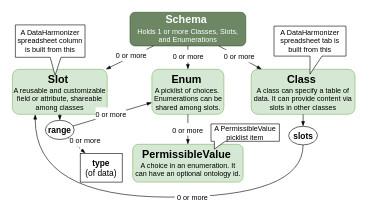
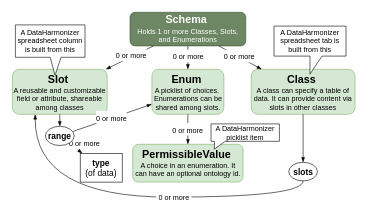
- <mxCell id="28" value="&lt;font style=&quot;font-size: 14px&quot;&gt;&lt;b&gt;range&lt;/b&gt;&lt;/font&gt;" style="ellipse;whiteSpace=wrap;html=1;fontSize=12;" vertex="1" parent="1"><mxGeometry x="75" y="200" width="48" height="32" as="geometry" /></mxCell>
+ <mxCell id="28" value="&lt;font style=&quot;font-size: 14px&quot;&gt;&lt;b&gt;range&lt;/b&gt;&lt;/font&gt;" style="ellipse;whiteSpace=wrap;html=1;fontSize=12;" vertex="1" parent="1"><mxGeometry x="75" y="210" width="48" height="32" as="geometry" /></mxCell>
- <mxCell id="18" value="A PermissibleValue&lt;br&gt;picklist item" style="shape=callout;whiteSpace=wrap;html=1;perimeter=calloutPerimeter;fontSize=12;position2=0.05;base=18;size=13;position=0.05;" vertex="1" parent="1"><mxGeometry x="351" y="206" width="114" height="42" as="geometry" /></mxCell>
+ <mxCell id="18" value="A DataHarmonizer&lt;br&gt;picklist item" style="shape=callout;whiteSpace=wrap;html=1;perimeter=calloutPerimeter;fontSize=12;position2=0.05;base=18;size=13;position=0.05;" vertex="1" parent="1"><mxGeometry x="351" y="206" width="114" height="42" as="geometry" /></mxCell>
- <mxCell id="19" value="&lt;font style=&quot;font-size: 14px&quot;&gt;&lt;b&gt;slots&lt;/b&gt;&lt;/font&gt;" style="ellipse;whiteSpace=wrap;html=1;fontSize=12;" vertex="1" parent="1"><mxGeometry x="480.5" y="210" width="48" height="31" as="geometry" /></mxCell>
+ <mxCell id="19" value="&lt;font style=&quot;font-size: 14px&quot;&gt;&lt;b&gt;slots&lt;/b&gt;&lt;/font&gt;" style="ellipse;whiteSpace=wrap;html=1;fontSize=12;" vertex="1" parent="1"><mxGeometry x="480.5" y="270" width="48" height="31" as="geometry" /></mxCell>
